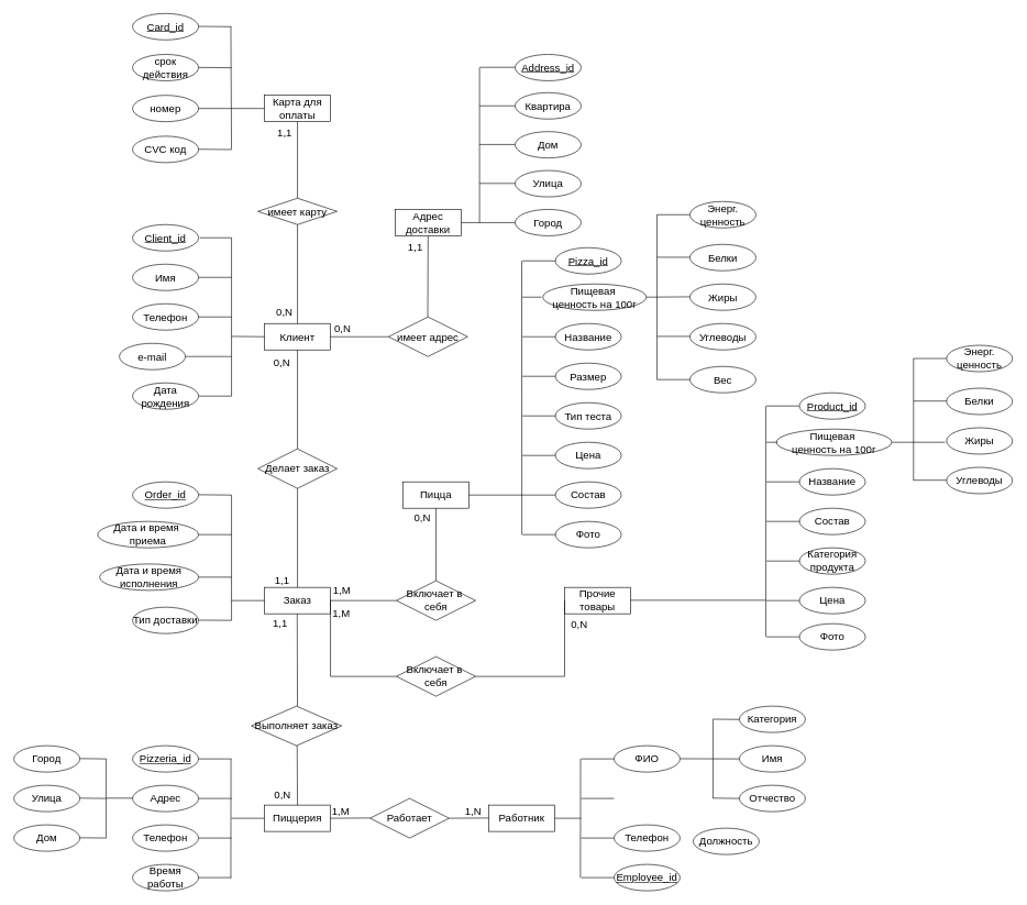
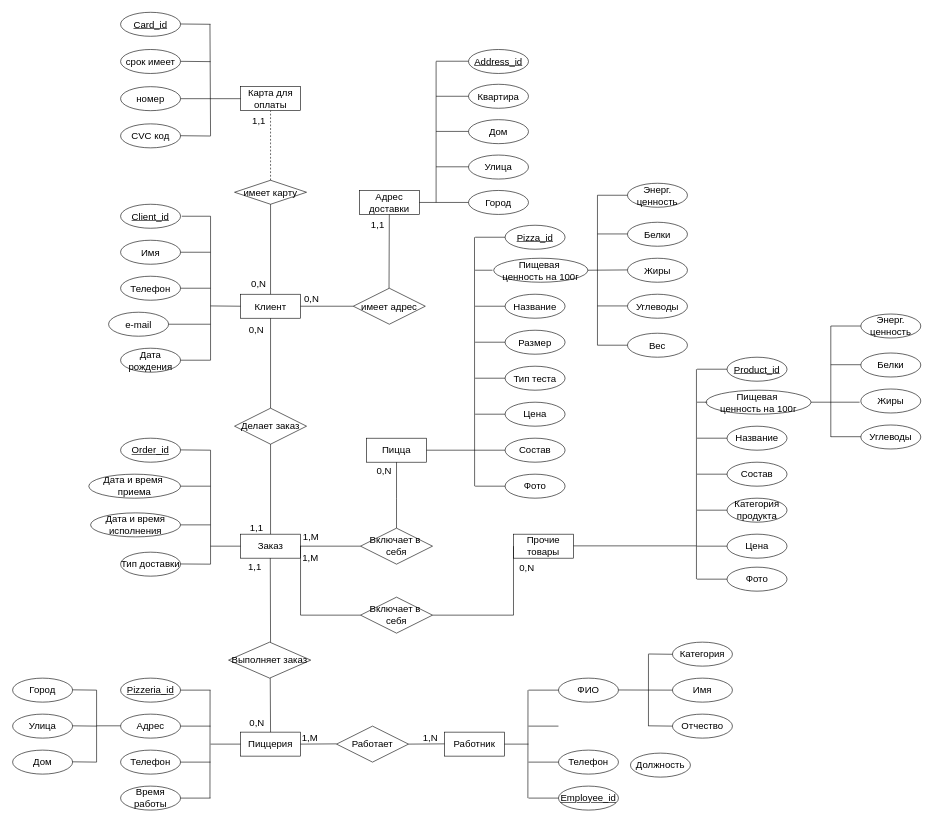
- <mxCell id="152" value="срок действия" style="ellipse;whiteSpace=wrap;html=1;align=center;fontSize=16;" parent="1" vertex="1"><mxGeometry x="200" y="82" width="100" height="40" as="geometry" /></mxCell>
+ <mxCell id="152" value="срок имеет" style="ellipse;whiteSpace=wrap;html=1;align=center;fontSize=16;" parent="1" vertex="1"><mxGeometry x="200" y="82" width="100" height="40" as="geometry" /></mxCell>
- <mxCell id="146" value="" style="endArrow=none;html=1;rounded=0;entryX=0.5;entryY=1;entryDx=0;entryDy=0;exitX=0.5;exitY=0;exitDx=0;exitDy=0;fontSize=16;" parent="1" source="143" target="142" edge="1"><mxGeometry relative="1" as="geometry"><mxPoint x="617" y="516" as="sourcePoint" /><mxPoint x="777" y="516" as="targetPoint" /></mxGeometry></mxCell>
+ <mxCell id="146" value="" style="endArrow=none;html=1;rounded=0;entryX=0.5;entryY=1;entryDx=0;entryDy=0;exitX=0.5;exitY=0;exitDx=0;exitDy=0;fontSize=16;dashed=1;" parent="1" source="143" target="142" edge="1"><mxGeometry relative="1" as="geometry"><mxPoint x="617" y="516" as="sourcePoint" /><mxPoint x="777" y="516" as="targetPoint" /></mxGeometry></mxCell>
